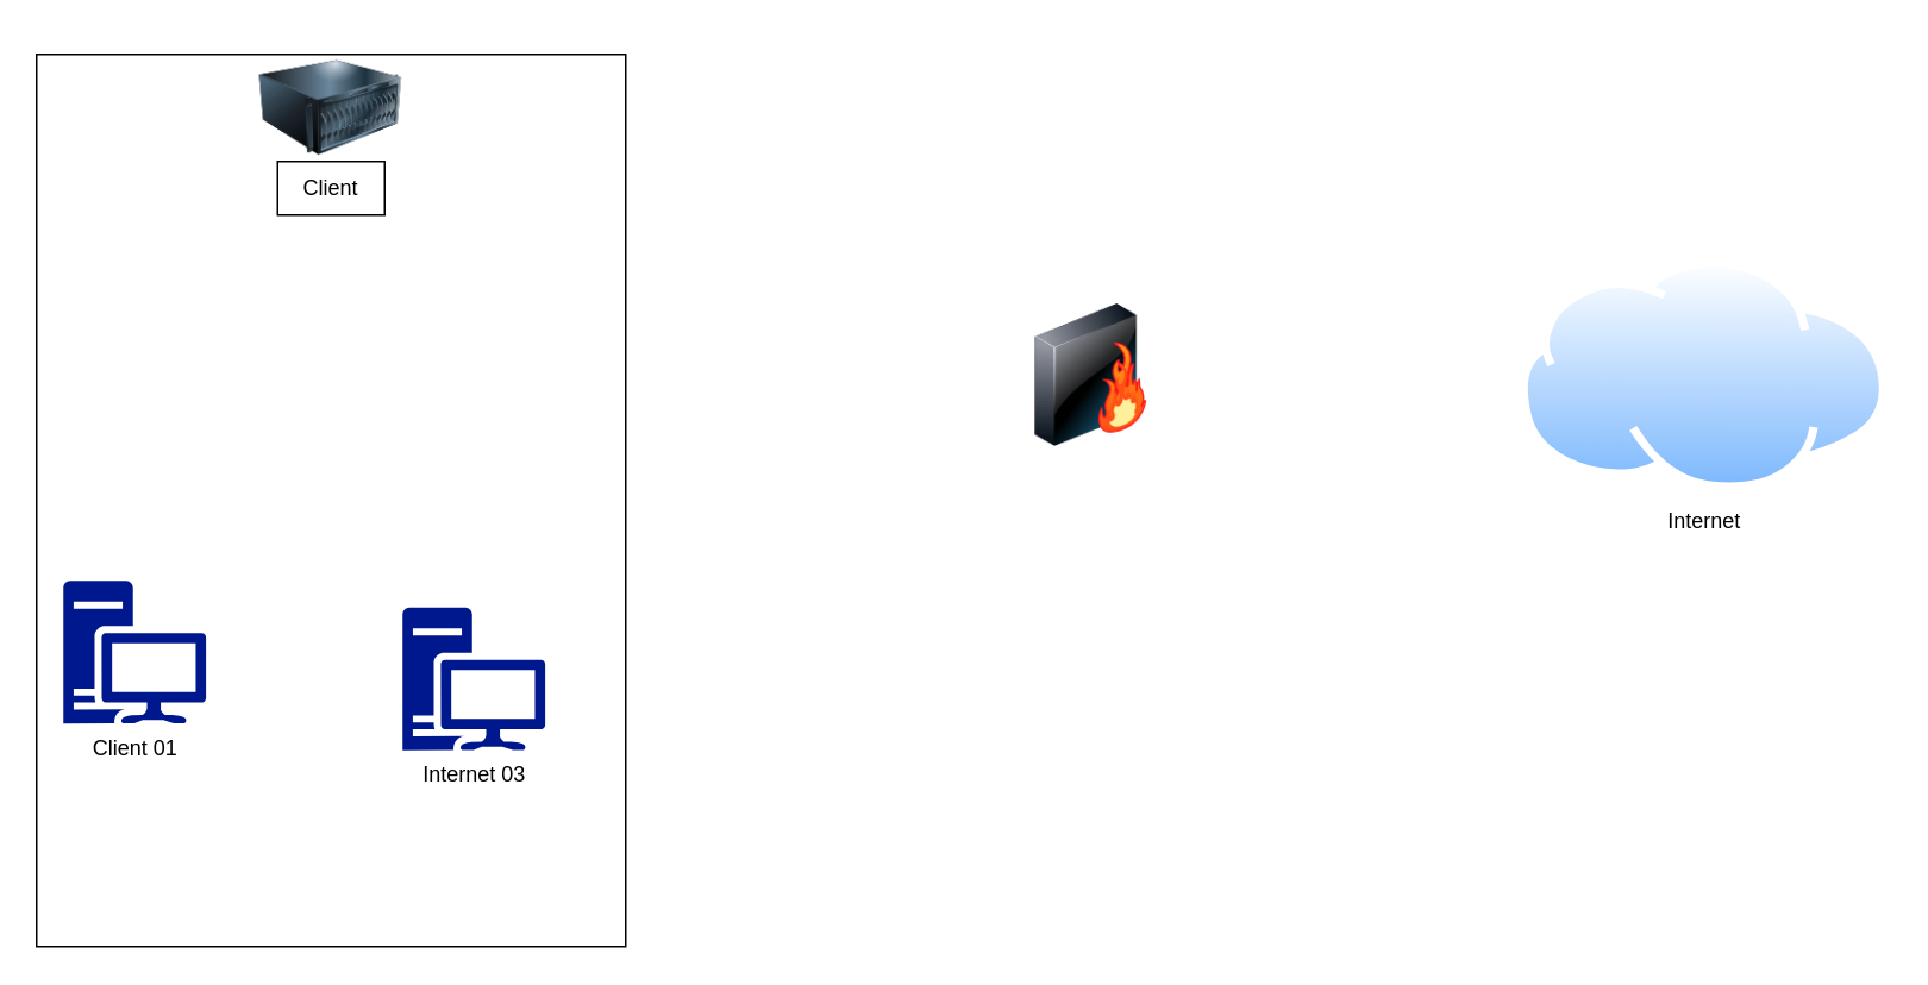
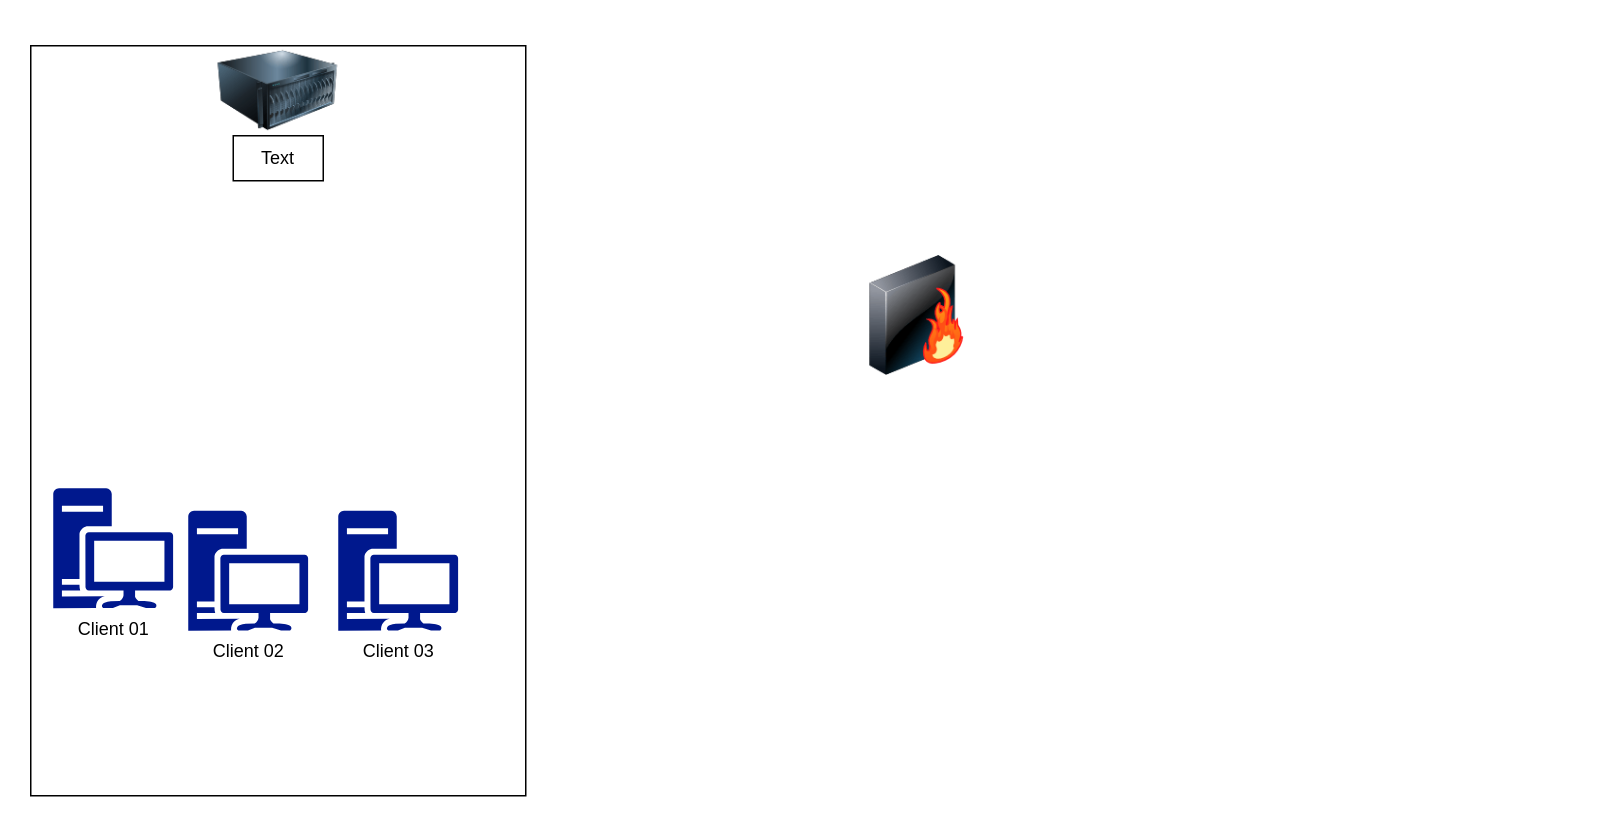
- <mxCell id="9" value="Client" style="text;html=1;strokeColor=default;fillColor=none;align=center;verticalAlign=middle;whiteSpace=wrap;rounded=0;shadow=0;gradientColor=none;" vertex="1" parent="1"><mxGeometry x="155" y="90" width="60" height="30" as="geometry" /></mxCell>
+ <mxCell id="9" value="Text" style="text;html=1;strokeColor=default;fillColor=none;align=center;verticalAlign=middle;whiteSpace=wrap;rounded=0;shadow=0;gradientColor=none;" vertex="1" parent="1"><mxGeometry x="155" y="90" width="60" height="30" as="geometry" /></mxCell>
- <mxCell id="7" value="Internet" style="aspect=fixed;perimeter=ellipsePerimeter;html=1;align=center;shadow=0;dashed=0;spacingTop=3;image;image=img/lib/active_directory/internet_cloud.svg;" vertex="1" parent="1"><mxGeometry x="851" y="145" width="206.35" height="130" as="geometry" /></mxCell>
+ <mxCell id="4" value="Client 02" style="sketch=0;aspect=fixed;pointerEvents=1;shadow=0;dashed=0;html=1;strokeColor=none;labelPosition=center;verticalLabelPosition=bottom;verticalAlign=top;align=center;fillColor=#00188D;shape=mxgraph.mscae.enterprise.workstation_client" vertex="1" parent="1"><mxGeometry x="125" y="340" width="80" height="80" as="geometry" /></mxCell>
- <mxCell id="5" value="Internet 03" style="sketch=0;aspect=fixed;pointerEvents=1;shadow=0;dashed=0;html=1;strokeColor=none;labelPosition=center;verticalLabelPosition=bottom;verticalAlign=top;align=center;fillColor=#00188D;shape=mxgraph.mscae.enterprise.workstation_client" vertex="1" parent="1"><mxGeometry x="225" y="340" width="80" height="80" as="geometry" /></mxCell>
+ <mxCell id="5" value="Client 03" style="sketch=0;aspect=fixed;pointerEvents=1;shadow=0;dashed=0;html=1;strokeColor=none;labelPosition=center;verticalLabelPosition=bottom;verticalAlign=top;align=center;fillColor=#00188D;shape=mxgraph.mscae.enterprise.workstation_client" vertex="1" parent="1"><mxGeometry x="225" y="340" width="80" height="80" as="geometry" /></mxCell>
